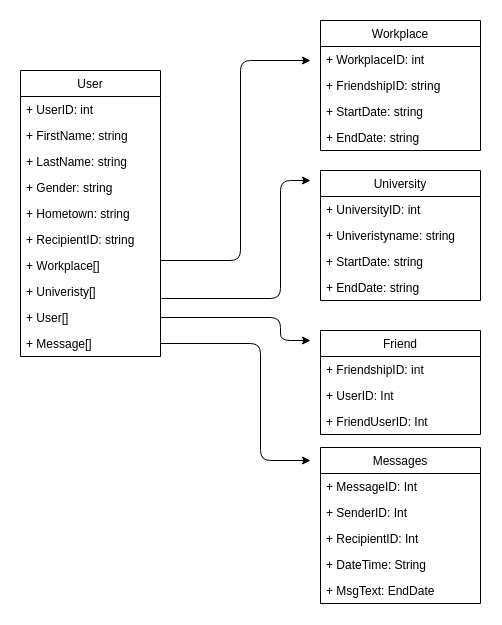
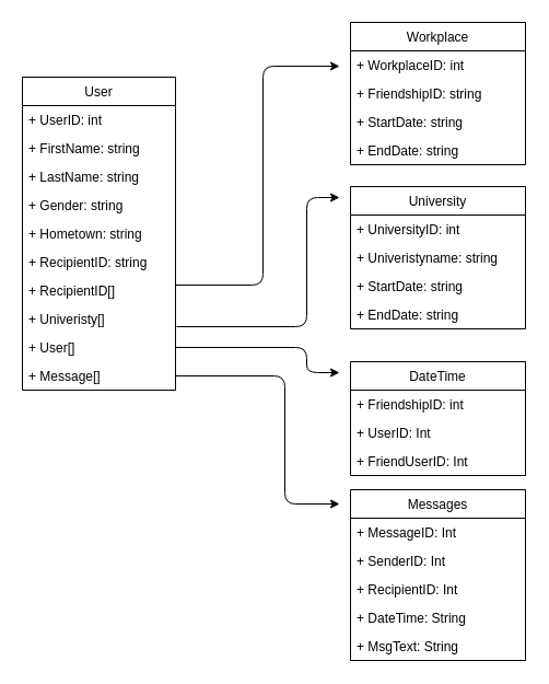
- <mxCell id="9" value="+ Workplace[]" style="text;strokeColor=none;fillColor=none;align=left;verticalAlign=top;spacingLeft=4;spacingRight=4;overflow=hidden;rotatable=0;points=[[0,0.5],[1,0.5]];portConstraint=eastwest;" vertex="1" parent="2"><mxGeometry y="182" width="140" height="26" as="geometry" /></mxCell>
+ <mxCell id="9" value="+ RecipientID[]" style="text;strokeColor=none;fillColor=none;align=left;verticalAlign=top;spacingLeft=4;spacingRight=4;overflow=hidden;rotatable=0;points=[[0,0.5],[1,0.5]];portConstraint=eastwest;" vertex="1" parent="2"><mxGeometry y="182" width="140" height="26" as="geometry" /></mxCell>
- <mxCell id="32" value="Friend" style="swimlane;fontStyle=0;childLayout=stackLayout;horizontal=1;startSize=26;fillColor=none;horizontalStack=0;resizeParent=1;resizeParentMax=0;resizeLast=0;collapsible=1;marginBottom=0;" vertex="1" parent="1"><mxGeometry x="320" y="330" width="160" height="104" as="geometry" /></mxCell>
+ <mxCell id="32" value="DateTime" style="swimlane;fontStyle=0;childLayout=stackLayout;horizontal=1;startSize=26;fillColor=none;horizontalStack=0;resizeParent=1;resizeParentMax=0;resizeLast=0;collapsible=1;marginBottom=0;" vertex="1" parent="1"><mxGeometry x="320" y="330" width="160" height="104" as="geometry" /></mxCell>
- <mxCell id="28" value="+ MsgText: EndDate" style="text;strokeColor=none;fillColor=none;align=left;verticalAlign=top;spacingLeft=4;spacingRight=4;overflow=hidden;rotatable=0;points=[[0,0.5],[1,0.5]];portConstraint=eastwest;" vertex="1" parent="23"><mxGeometry y="130" width="160" height="26" as="geometry" /></mxCell>
+ <mxCell id="28" value="+ MsgText: String" style="text;strokeColor=none;fillColor=none;align=left;verticalAlign=top;spacingLeft=4;spacingRight=4;overflow=hidden;rotatable=0;points=[[0,0.5],[1,0.5]];portConstraint=eastwest;" vertex="1" parent="23"><mxGeometry y="130" width="160" height="26" as="geometry" /></mxCell>
